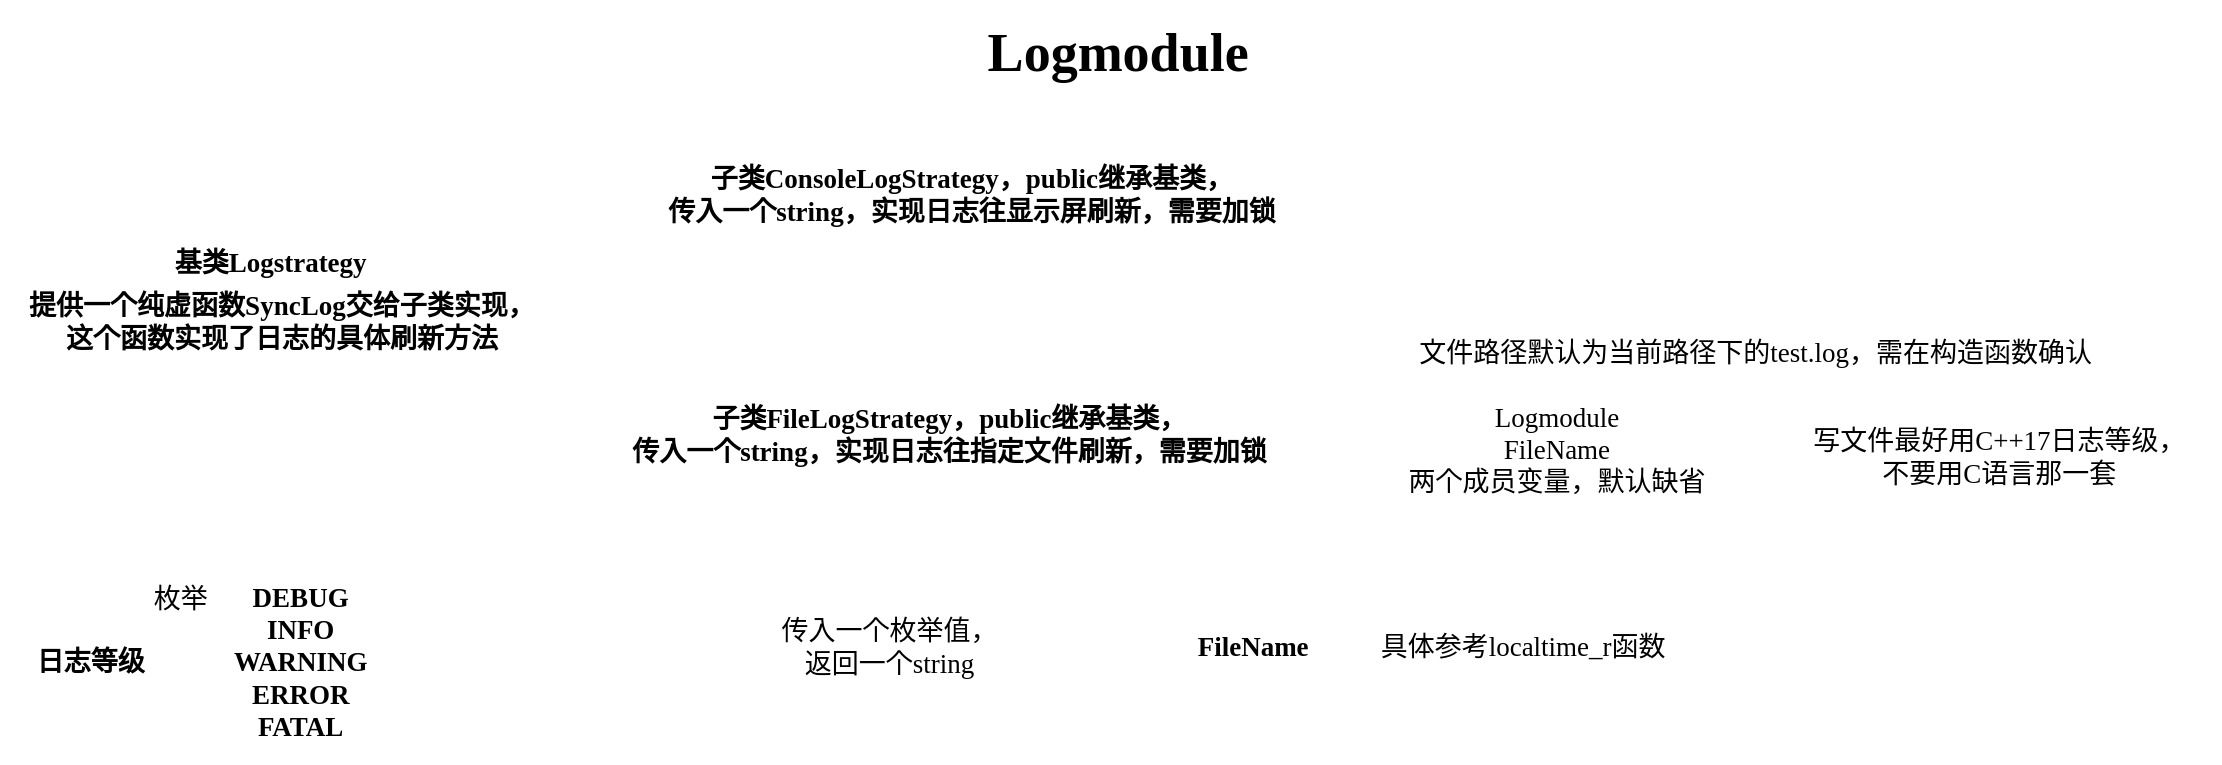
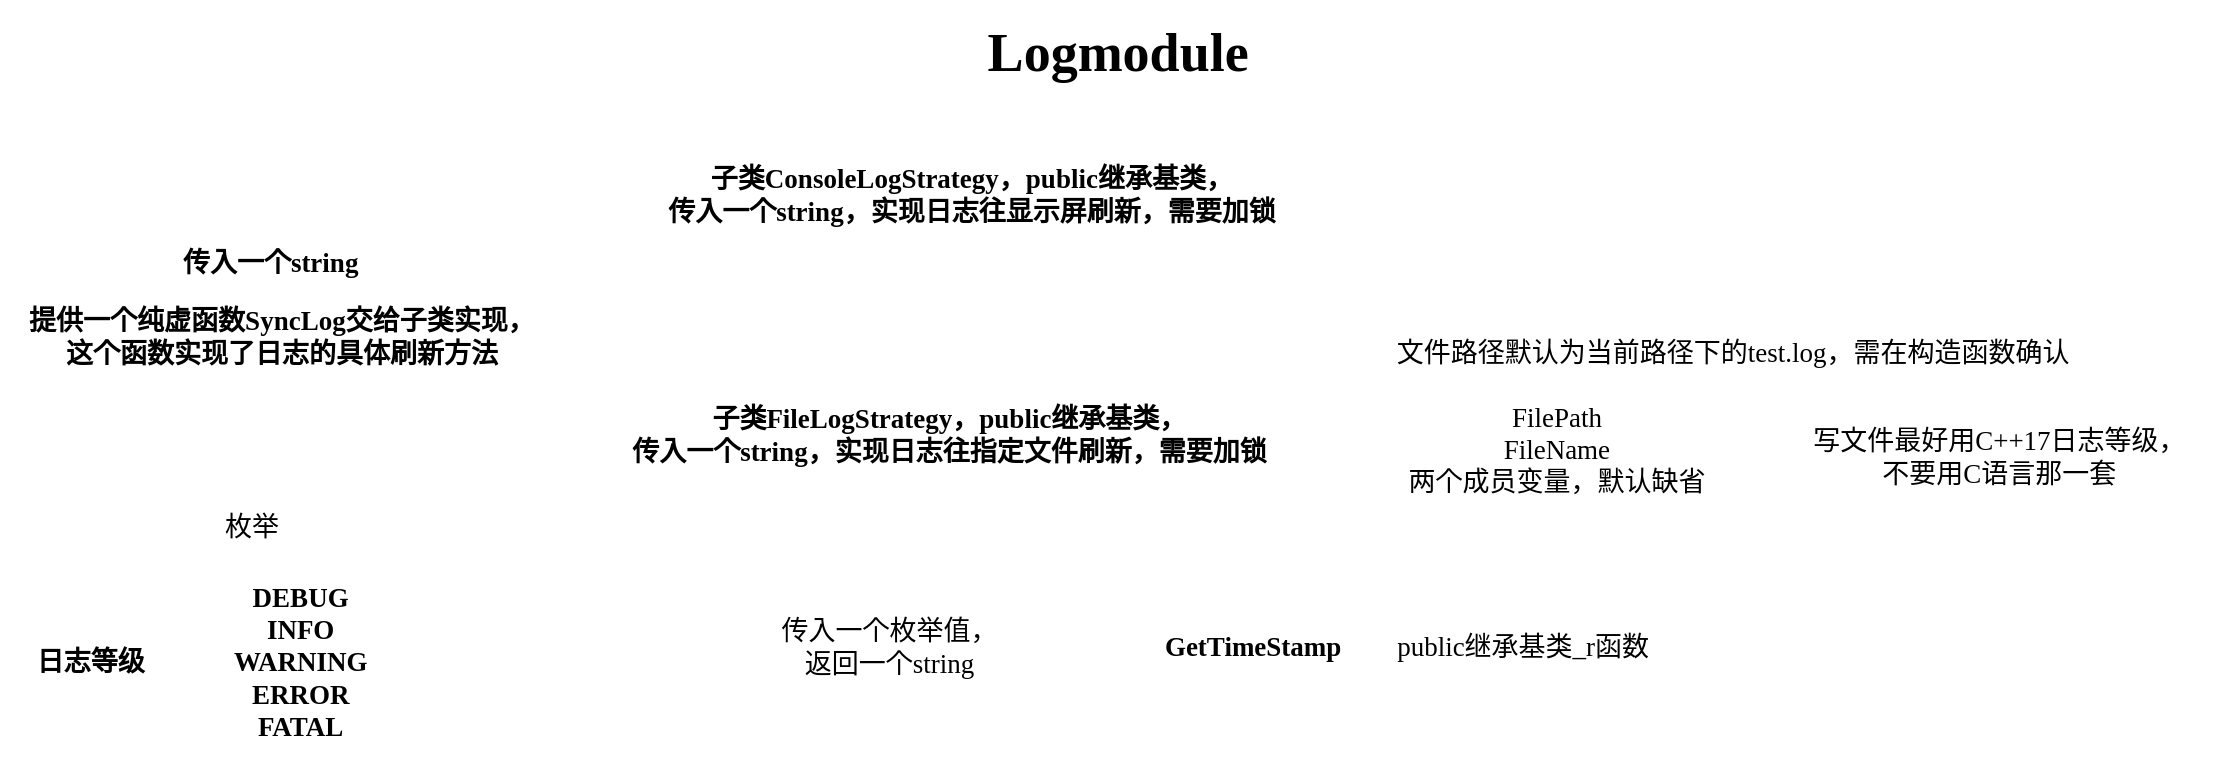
- <mxCell id="3" value="&lt;font style=&quot;font-size: 36px;&quot;&gt;&lt;b style=&quot;&quot;&gt;基类Logstrategy&lt;/b&gt;&lt;/font&gt;" style="text;html=1;align=center;verticalAlign=middle;resizable=0;points=[];autosize=1;strokeColor=none;fillColor=none;fontFamily=Architects Daughter;fontSource=https%3A%2F%2Ffonts.googleapis.com%2Fcss%3Ffamily%3DArchitects%2BDaughter;" vertex="1" parent="1"><mxGeometry x="210" y="320" width="300" height="60" as="geometry" /></mxCell>
+ <mxCell id="3" value="&lt;font style=&quot;font-size: 36px;&quot;&gt;&lt;b style=&quot;&quot;&gt;传入一个string&lt;/b&gt;&lt;/font&gt;" style="text;html=1;align=center;verticalAlign=middle;resizable=0;points=[];autosize=1;strokeColor=none;fillColor=none;fontFamily=Architects Daughter;fontSource=https%3A%2F%2Ffonts.googleapis.com%2Fcss%3Ffamily%3DArchitects%2BDaughter;" vertex="1" parent="1"><mxGeometry x="210" y="320" width="300" height="60" as="geometry" /></mxCell>
- <mxCell id="4" value="&lt;span style=&quot;font-size: 36px;&quot;&gt;&lt;b&gt;提供一个纯虚函数SyncLog交给子类实现，&lt;/b&gt;&lt;/span&gt;&lt;div&gt;&lt;span style=&quot;font-size: 36px;&quot;&gt;&lt;b&gt;这个函数实现了日志的具体刷新方法&lt;/b&gt;&lt;/span&gt;&lt;/div&gt;" style="text;html=1;align=center;verticalAlign=middle;resizable=0;points=[];autosize=1;strokeColor=none;fillColor=none;fontFamily=Architects Daughter;fontSource=https%3A%2F%2Ffonts.googleapis.com%2Fcss%3Ffamily%3DArchitects%2BDaughter;" vertex="1" parent="1"><mxGeometry x="20" y="380" width="710" height="100" as="geometry" /></mxCell>
+ <mxCell id="4" value="&lt;span style=&quot;font-size: 36px;&quot;&gt;&lt;b&gt;提供一个纯虚函数SyncLog交给子类实现，&lt;/b&gt;&lt;/span&gt;&lt;div&gt;&lt;span style=&quot;font-size: 36px;&quot;&gt;&lt;b&gt;这个函数实现了日志的具体刷新方法&lt;/b&gt;&lt;/span&gt;&lt;/div&gt;" style="text;html=1;align=center;verticalAlign=middle;resizable=0;points=[];autosize=1;strokeColor=none;fillColor=none;fontFamily=Architects Daughter;fontSource=https%3A%2F%2Ffonts.googleapis.com%2Fcss%3Ffamily%3DArchitects%2BDaughter;" vertex="1" parent="1"><mxGeometry x="20" y="400" width="710" height="100" as="geometry" /></mxCell>
- <mxCell id="7" value="&lt;font style=&quot;font-size: 36px;&quot;&gt;文件路径默认为当前路径下的test.log，需在构造函数确认&lt;/font&gt;" style="text;html=1;align=center;verticalAlign=middle;resizable=0;points=[];autosize=1;strokeColor=none;fillColor=none;fontFamily=Architects Daughter;fontSource=https%3A%2F%2Ffonts.googleapis.com%2Fcss%3Ffamily%3DArchitects%2BDaughter;" vertex="1" parent="1"><mxGeometry x="1875" y="440" width="930" height="60" as="geometry" /></mxCell>
+ <mxCell id="7" value="&lt;font style=&quot;font-size: 36px;&quot;&gt;文件路径默认为当前路径下的test.log，需在构造函数确认&lt;/font&gt;" style="text;html=1;align=center;verticalAlign=middle;resizable=0;points=[];autosize=1;strokeColor=none;fillColor=none;fontFamily=Architects Daughter;fontSource=https%3A%2F%2Ffonts.googleapis.com%2Fcss%3Ffamily%3DArchitects%2BDaughter;" vertex="1" parent="1"><mxGeometry x="1845" y="440" width="930" height="60" as="geometry" /></mxCell>
- <mxCell id="8" value="&lt;span style=&quot;font-size: 36px;&quot;&gt;Logmodule&lt;/span&gt;&lt;div&gt;&lt;span style=&quot;font-size: 36px;&quot;&gt;FileName&lt;/span&gt;&lt;/div&gt;&lt;div&gt;&lt;span style=&quot;font-size: 36px;&quot;&gt;两个成员变量，默认缺省&lt;/span&gt;&lt;/div&gt;" style="text;html=1;align=center;verticalAlign=middle;resizable=0;points=[];autosize=1;strokeColor=none;fillColor=none;fontFamily=Architects Daughter;fontSource=https%3A%2F%2Ffonts.googleapis.com%2Fcss%3Ffamily%3DArchitects%2BDaughter;" vertex="1" parent="1"><mxGeometry x="1865" y="530" width="420" height="140" as="geometry" /></mxCell>
+ <mxCell id="8" value="&lt;span style=&quot;font-size: 36px;&quot;&gt;FilePath&lt;/span&gt;&lt;div&gt;&lt;span style=&quot;font-size: 36px;&quot;&gt;FileName&lt;/span&gt;&lt;/div&gt;&lt;div&gt;&lt;span style=&quot;font-size: 36px;&quot;&gt;两个成员变量，默认缺省&lt;/span&gt;&lt;/div&gt;" style="text;html=1;align=center;verticalAlign=middle;resizable=0;points=[];autosize=1;strokeColor=none;fillColor=none;fontFamily=Architects Daughter;fontSource=https%3A%2F%2Ffonts.googleapis.com%2Fcss%3Ffamily%3DArchitects%2BDaughter;" vertex="1" parent="1"><mxGeometry x="1865" y="530" width="420" height="140" as="geometry" /></mxCell>
- <mxCell id="12" value="&lt;font style=&quot;font-size: 36px;&quot;&gt;枚举&lt;/font&gt;" style="text;html=1;align=center;verticalAlign=middle;resizable=0;points=[];autosize=1;strokeColor=none;fillColor=none;fontFamily=Architects Daughter;fontSource=https%3A%2F%2Ffonts.googleapis.com%2Fcss%3Ffamily%3DArchitects%2BDaughter;" vertex="1" parent="1"><mxGeometry x="190" y="768" width="100" height="60" as="geometry" /></mxCell>
+ <mxCell id="12" value="&lt;font style=&quot;font-size: 36px;&quot;&gt;枚举&lt;/font&gt;" style="text;html=1;align=center;verticalAlign=middle;resizable=0;points=[];autosize=1;strokeColor=none;fillColor=none;fontFamily=Architects Daughter;fontSource=https%3A%2F%2Ffonts.googleapis.com%2Fcss%3Ffamily%3DArchitects%2BDaughter;" vertex="1" parent="1"><mxGeometry x="285" y="673" width="100" height="60" as="geometry" /></mxCell>
- <mxCell id="14" value="&lt;font style=&quot;font-size: 36px;&quot;&gt;&lt;b&gt;FileName&lt;/b&gt;&lt;/font&gt;" style="text;html=1;align=center;verticalAlign=middle;resizable=0;points=[];autosize=1;strokeColor=none;fillColor=none;fontFamily=Architects Daughter;fontSource=https%3A%2F%2Ffonts.googleapis.com%2Fcss%3Ffamily%3DArchitects%2BDaughter;" vertex="1" parent="1"><mxGeometry x="1540" y="833" width="260" height="60" as="geometry" /></mxCell>
+ <mxCell id="14" value="&lt;font style=&quot;font-size: 36px;&quot;&gt;&lt;b&gt;GetTimeStamp&lt;/b&gt;&lt;/font&gt;" style="text;html=1;align=center;verticalAlign=middle;resizable=0;points=[];autosize=1;strokeColor=none;fillColor=none;fontFamily=Architects Daughter;fontSource=https%3A%2F%2Ffonts.googleapis.com%2Fcss%3Ffamily%3DArchitects%2BDaughter;" vertex="1" parent="1"><mxGeometry x="1540" y="833" width="260" height="60" as="geometry" /></mxCell>
- <mxCell id="15" value="&lt;font style=&quot;font-size: 36px;&quot;&gt;具体参考localtime_r函数&lt;/font&gt;" style="text;html=1;align=center;verticalAlign=middle;resizable=0;points=[];autosize=1;strokeColor=none;fillColor=none;fontFamily=Architects Daughter;fontSource=https%3A%2F%2Ffonts.googleapis.com%2Fcss%3Ffamily%3DArchitects%2BDaughter;" vertex="1" parent="1"><mxGeometry x="1820" y="833" width="420" height="60" as="geometry" /></mxCell>
+ <mxCell id="15" value="&lt;font style=&quot;font-size: 36px;&quot;&gt;public继承基类_r函数&lt;/font&gt;" style="text;html=1;align=center;verticalAlign=middle;resizable=0;points=[];autosize=1;strokeColor=none;fillColor=none;fontFamily=Architects Daughter;fontSource=https%3A%2F%2Ffonts.googleapis.com%2Fcss%3Ffamily%3DArchitects%2BDaughter;" vertex="1" parent="1"><mxGeometry x="1820" y="833" width="420" height="60" as="geometry" /></mxCell>
